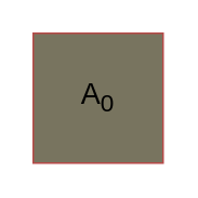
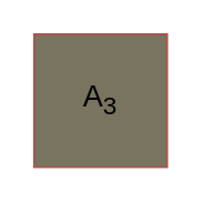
- <mxCell id="2" value="A&lt;sub&gt;0&lt;/sub&gt;" style="rounded=0;whiteSpace=wrap;html=1;shadow=0;fontSize=18;fontColor=#000000;strokeColor=#B64A48;fillColor=#78745F;" vertex="1" parent="1"><mxGeometry x="20" y="20" width="80" height="80" as="geometry" /></mxCell>
+ <mxCell id="2" value="A&lt;sub&gt;3&lt;/sub&gt;" style="rounded=0;whiteSpace=wrap;html=1;shadow=0;fontSize=18;fontColor=#000000;strokeColor=#B64A48;fillColor=#78745F;" vertex="1" parent="1"><mxGeometry x="20" y="20" width="80" height="80" as="geometry" /></mxCell>
